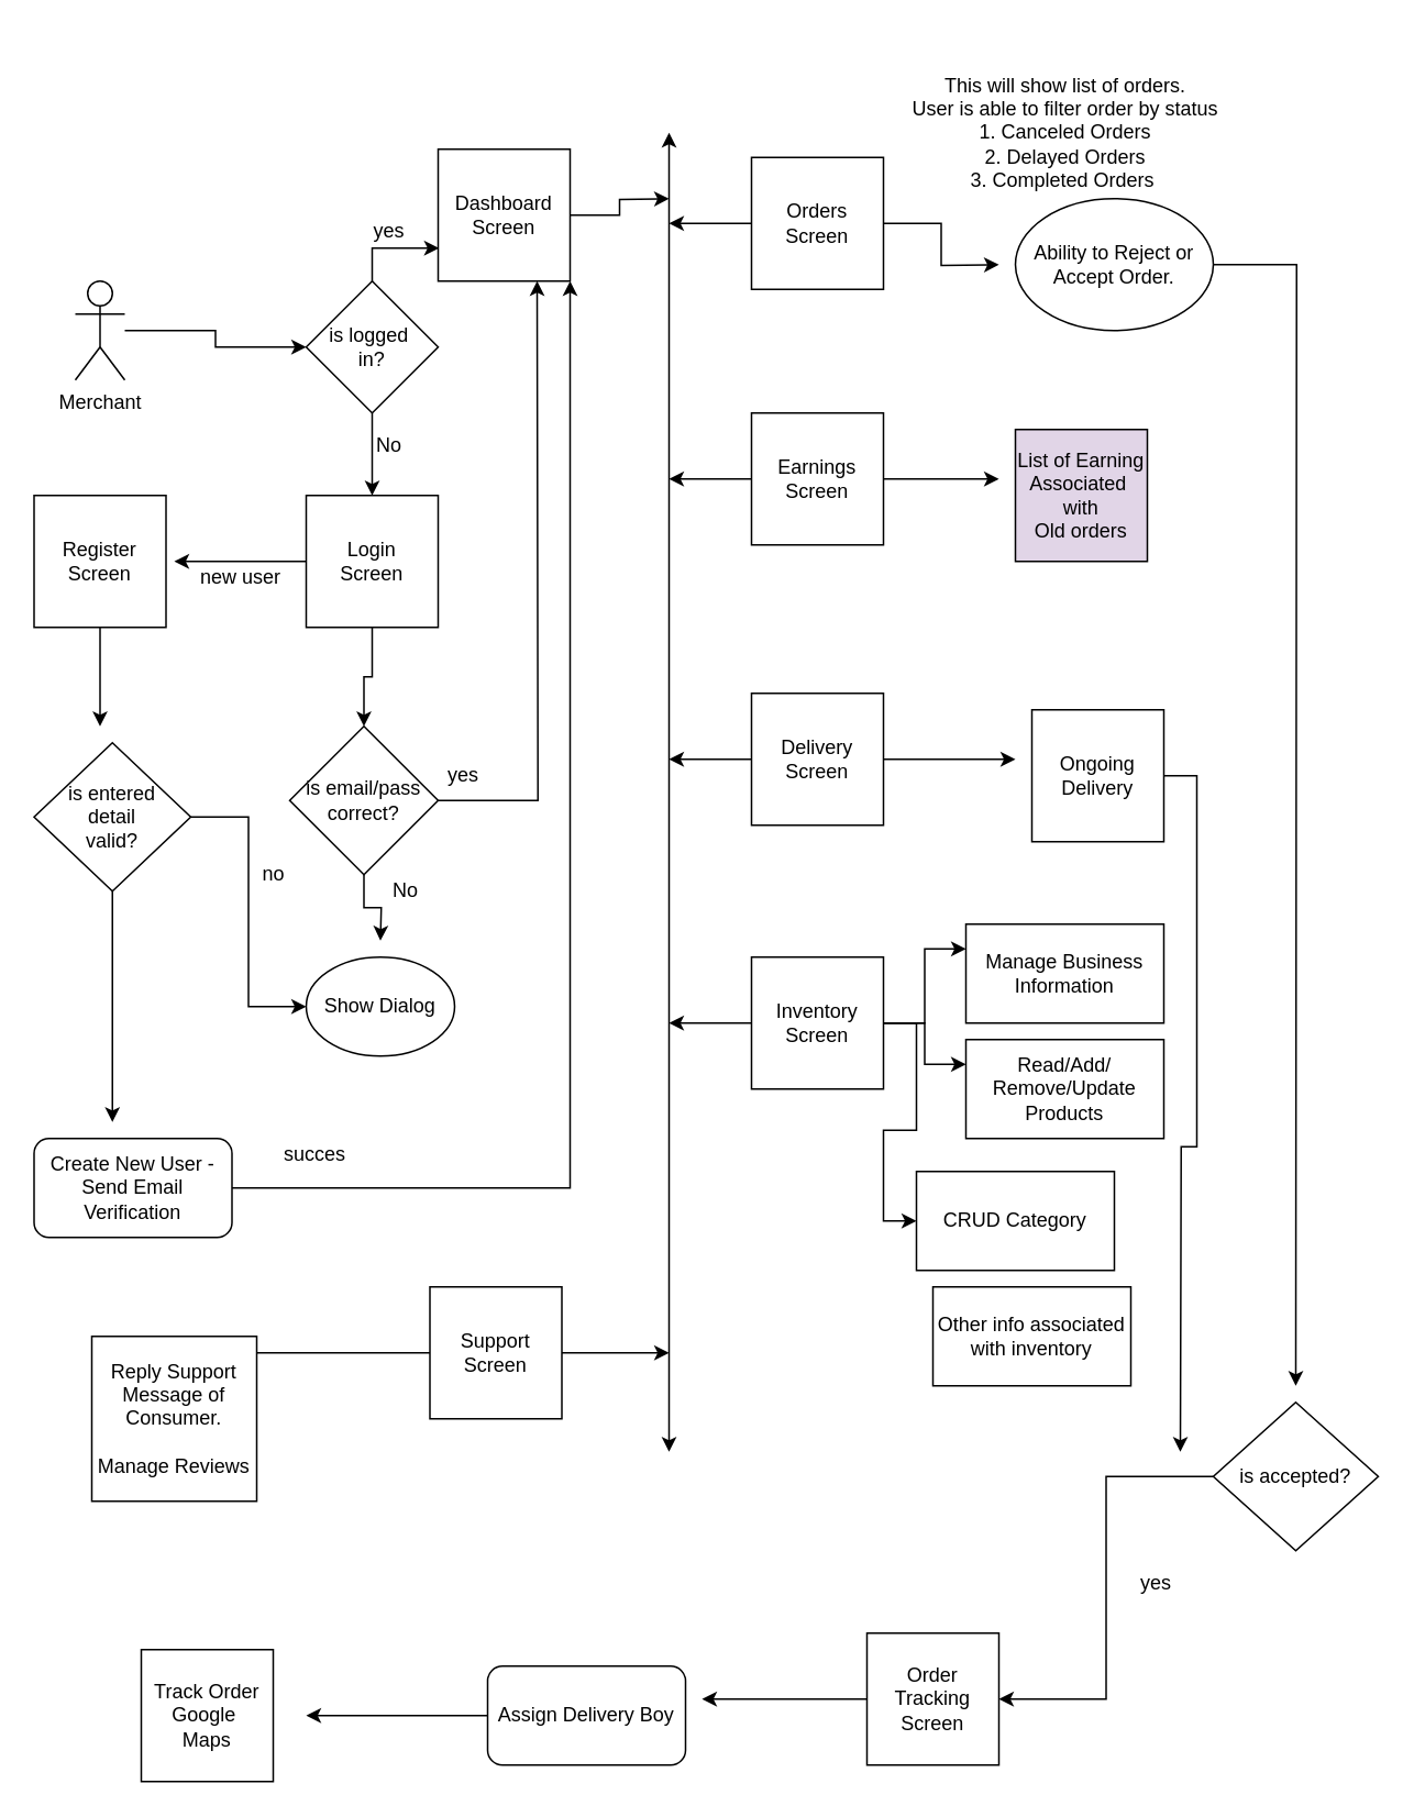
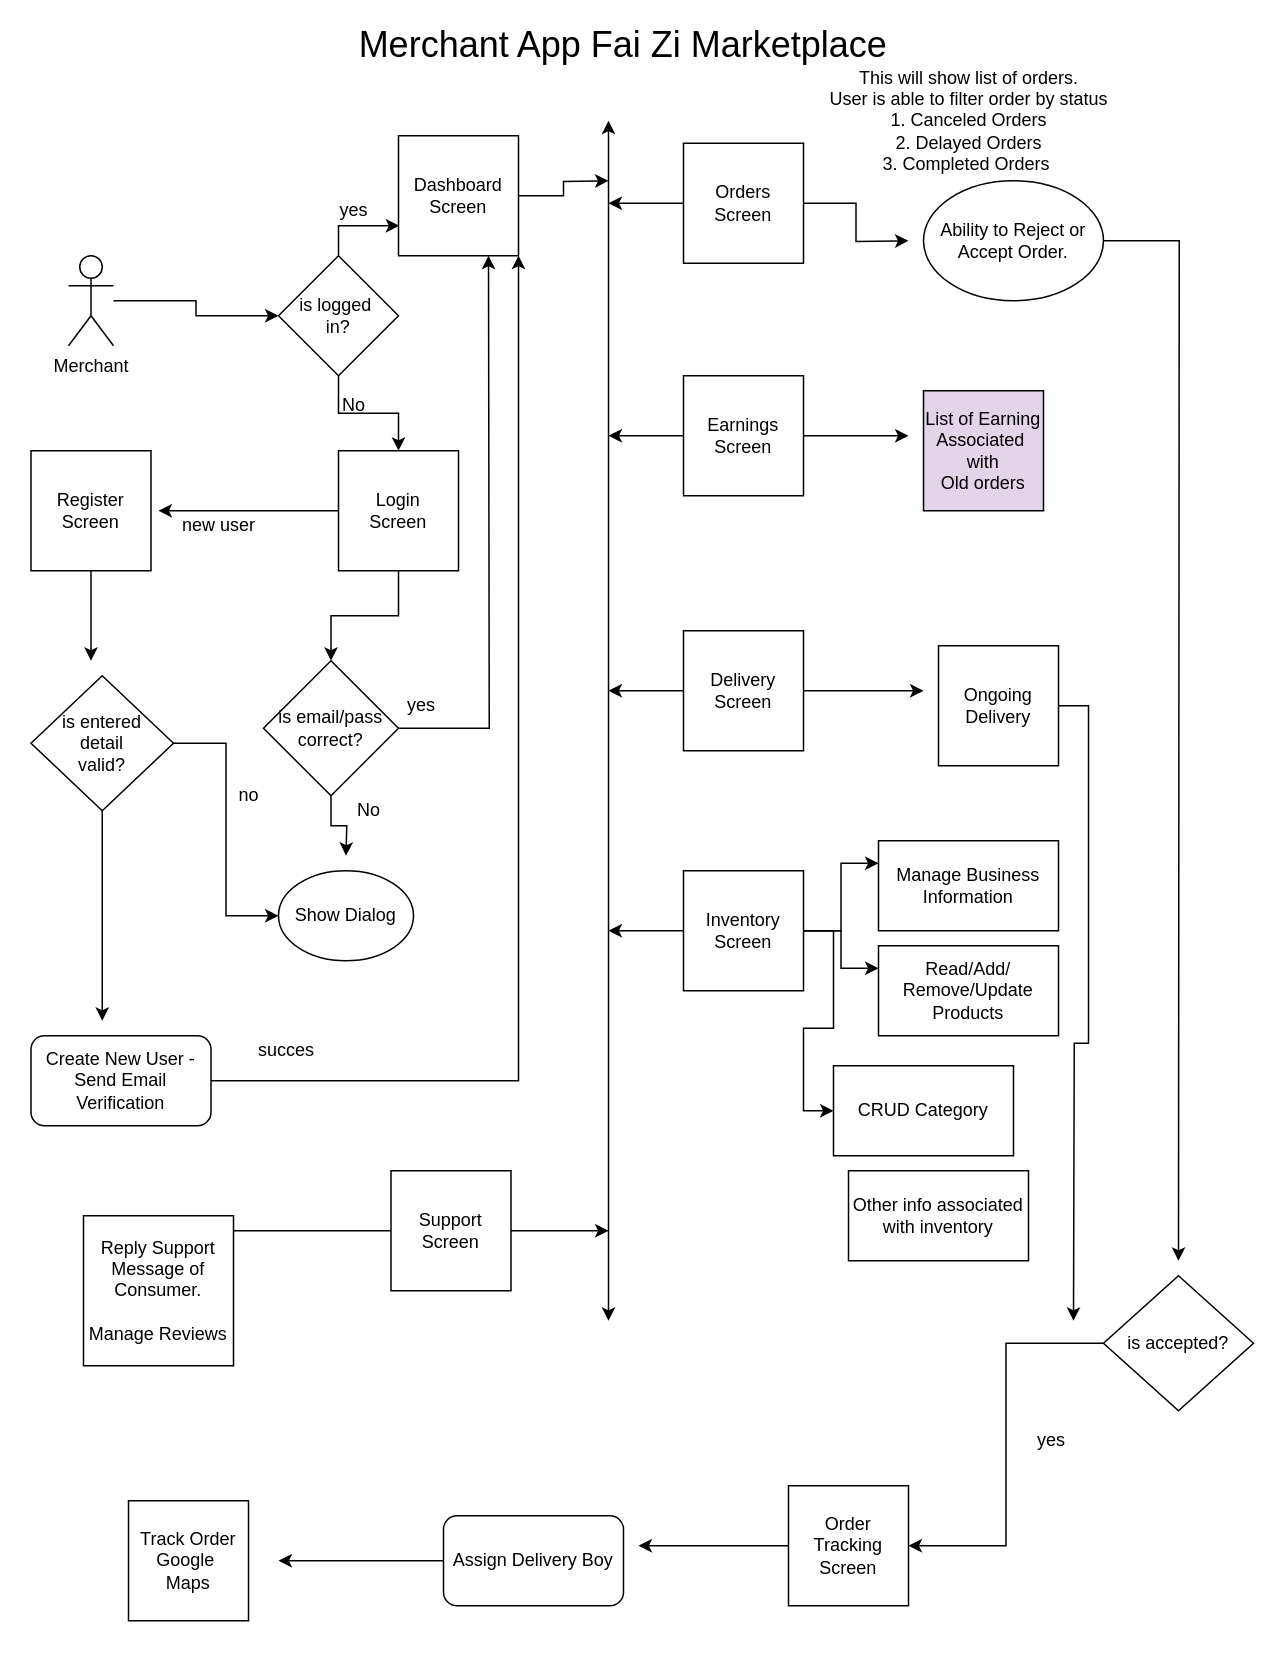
+ <mxCell id="2" value="&lt;font style=&quot;font-size: 24px&quot;&gt;Merchant App Fai Zi Marketplace&lt;/font&gt;" style="text;html=1;strokeColor=none;fillColor=none;align=center;verticalAlign=middle;whiteSpace=wrap;rounded=0;" vertex="1" parent="1"><mxGeometry x="135" y="20" width="560" height="20" as="geometry" /></mxCell>
- <mxCell id="13" value="Login&lt;br&gt;Screen" style="whiteSpace=wrap;html=1;aspect=fixed;" vertex="1" parent="1"><mxGeometry x="185" y="300" width="80" height="80" as="geometry" /></mxCell>
+ <mxCell id="13" value="Login&lt;br&gt;Screen" style="whiteSpace=wrap;html=1;aspect=fixed;" vertex="1" parent="1"><mxGeometry x="225" y="300" width="80" height="80" as="geometry" /></mxCell>
